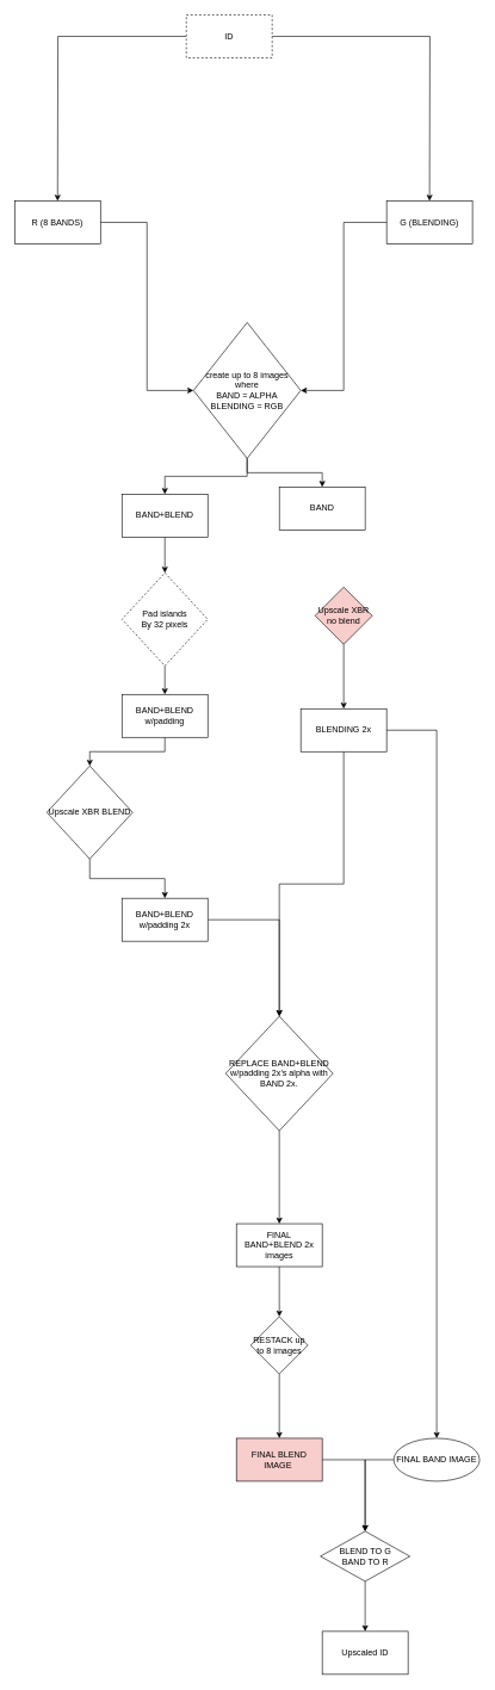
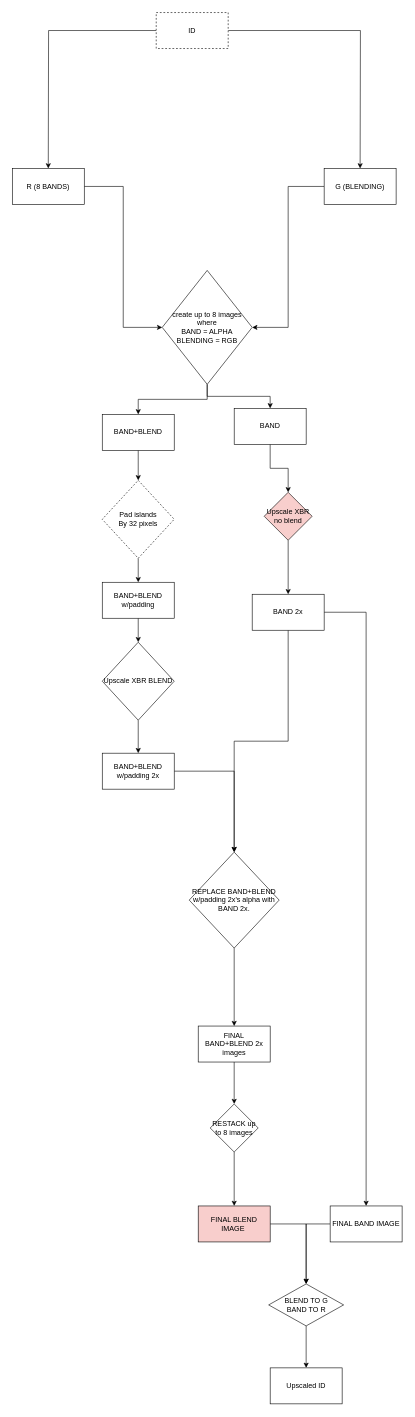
+ <mxCell id="14" value="" style="edgeStyle=orthogonalEdgeStyle;rounded=0;orthogonalLoop=1;jettySize=auto;html=1;" edge="1" parent="1" source="15" target="19"><mxGeometry relative="1" as="geometry" /></mxCell>
- <mxCell id="28" value="BLENDING 2x" style="whiteSpace=wrap;html=1;rounded=0;" vertex="1" parent="1"><mxGeometry x="420" y="990" width="120" height="60" as="geometry" /></mxCell>
+ <mxCell id="28" value="BAND 2x" style="whiteSpace=wrap;html=1;rounded=0;" vertex="1" parent="1"><mxGeometry x="420" y="990" width="120" height="60" as="geometry" /></mxCell>
- <mxCell id="21" value="Upscale XBR BLEND" style="rhombus;whiteSpace=wrap;html=1;rounded=0;" vertex="1" parent="1"><mxGeometry x="65" y="1070" width="120" height="130" as="geometry" /></mxCell>
+ <mxCell id="21" value="Upscale XBR BLEND" style="rhombus;whiteSpace=wrap;html=1;rounded=0;" vertex="1" parent="1"><mxGeometry x="170" y="1070" width="120" height="130" as="geometry" /></mxCell>
- <mxCell id="38" value="FINAL BAND IMAGE" style="ellipse;whiteSpace=wrap;html=1;" vertex="1" parent="1"><mxGeometry x="550" y="2010" width="120" height="60" as="geometry" /></mxCell>
+ <mxCell id="38" value="FINAL BAND IMAGE" style="rounded=0;whiteSpace=wrap;html=1;" vertex="1" parent="1"><mxGeometry x="550" y="2010" width="120" height="60" as="geometry" /></mxCell>
